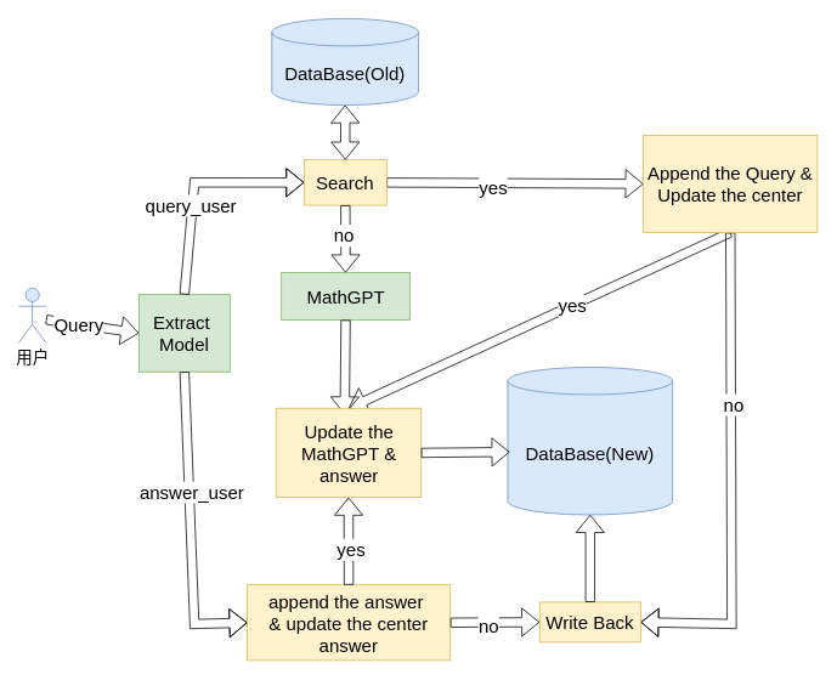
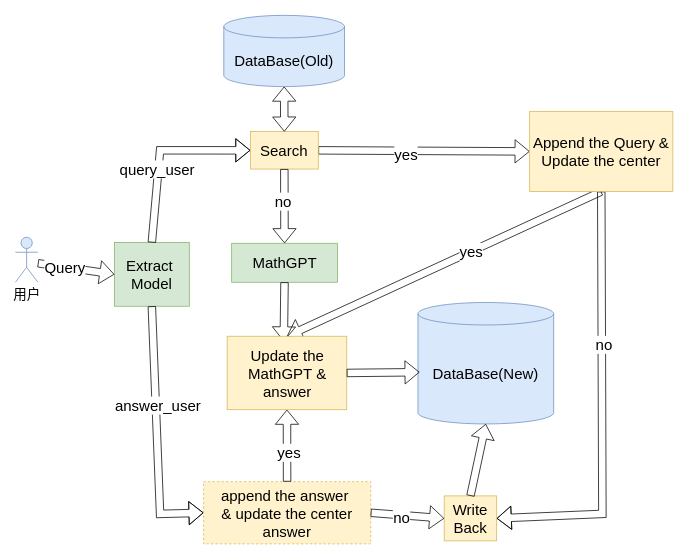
- <mxCell id="10" value="&lt;font style=&quot;font-size: 20px;&quot;&gt;MathGPT&lt;/font&gt;" style="rounded=0;whiteSpace=wrap;html=1;fillColor=#d5e8d4;gradientColor=none;strokeColor=#82b366;" vertex="1" parent="1"><mxGeometry x="308.5" y="299" width="141" height="52" as="geometry" /></mxCell>
+ <mxCell id="10" value="&lt;font style=&quot;font-size: 20px;&quot;&gt;MathGPT&lt;/font&gt;" style="rounded=0;whiteSpace=wrap;html=1;fillColor=#d5e8d4;gradientColor=none;strokeColor=#82b366;" vertex="1" parent="1"><mxGeometry x="308.5" y="324" width="141" height="52" as="geometry" /></mxCell>
- <mxCell id="21" value="&lt;font style=&quot;font-size: 20px;&quot;&gt;append the answer&lt;span style=&quot;background-color: initial;&quot;&gt;&amp;nbsp;&lt;/span&gt;&lt;/font&gt;&lt;div style=&quot;font-size: 20px;&quot;&gt;&lt;span style=&quot;background-color: initial;&quot;&gt;&lt;font style=&quot;font-size: 20px;&quot;&gt;&amp;amp; update the center answer&lt;/font&gt;&lt;/span&gt;&lt;/div&gt;" style="rounded=0;whiteSpace=wrap;html=1;fillColor=#fff2cc;gradientColor=none;strokeColor=#d6b656;" vertex="1" parent="1"><mxGeometry x="271" y="642" width="223" height="83" as="geometry" /></mxCell>
+ <mxCell id="21" value="&lt;font style=&quot;font-size: 20px;&quot;&gt;append the answer&lt;span style=&quot;background-color: initial;&quot;&gt;&amp;nbsp;&lt;/span&gt;&lt;/font&gt;&lt;div style=&quot;font-size: 20px;&quot;&gt;&lt;span style=&quot;background-color: initial;&quot;&gt;&lt;font style=&quot;font-size: 20px;&quot;&gt;&amp;amp; update the center answer&lt;/font&gt;&lt;/span&gt;&lt;/div&gt;" style="rounded=0;whiteSpace=wrap;html=1;fillColor=#fff2cc;gradientColor=none;strokeColor=#d6b656;dashed=1;" vertex="1" parent="1"><mxGeometry x="271" y="642" width="223" height="83" as="geometry" /></mxCell>
- <mxCell id="26" value="&lt;font style=&quot;font-size: 20px;&quot;&gt;Write Back&lt;/font&gt;" style="rounded=0;whiteSpace=wrap;html=1;fillColor=#fff2cc;gradientColor=none;strokeColor=#d6b656;" vertex="1" parent="1"><mxGeometry x="592" y="661" width="111" height="44" as="geometry" /></mxCell>
+ <mxCell id="26" value="&lt;font style=&quot;font-size: 20px;&quot;&gt;Write Back&lt;/font&gt;" style="rounded=0;whiteSpace=wrap;html=1;fillColor=#fff2cc;gradientColor=none;strokeColor=#d6b656;" vertex="1" parent="1"><mxGeometry x="592" y="661" width="70" height="60" as="geometry" /></mxCell>
